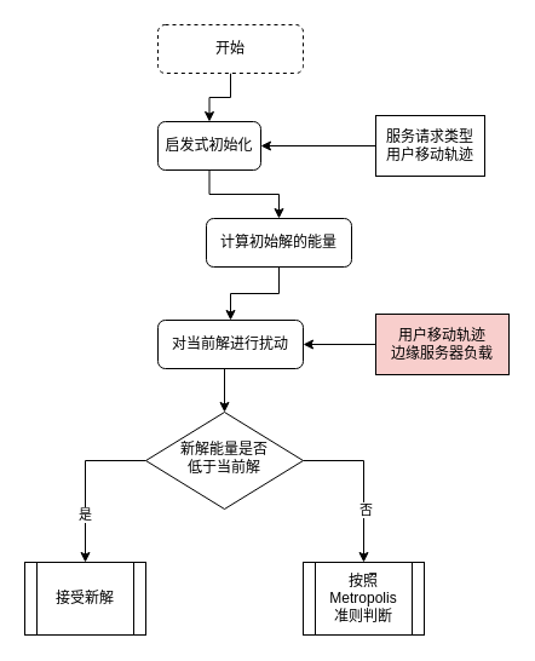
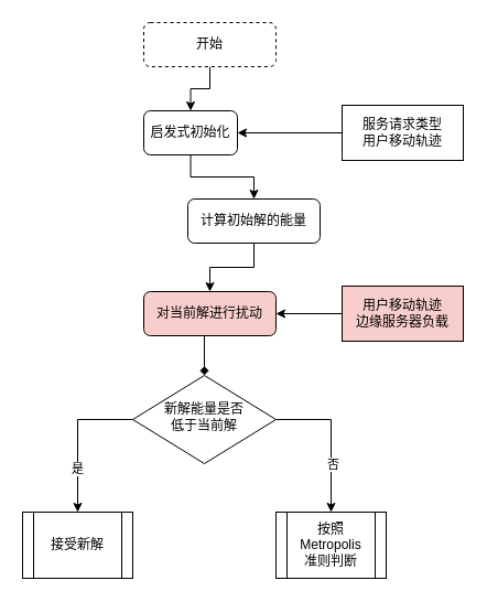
- <mxCell id="7" value="服务请求类型&lt;div&gt;用户移动轨迹&lt;/div&gt;" style="rounded=0;whiteSpace=wrap;html=1;" vertex="1" parent="1"><mxGeometry x="310" y="95" width="90" height="50" as="geometry" /></mxCell>
+ <mxCell id="7" value="服务请求类型&lt;div&gt;用户移动轨迹&lt;/div&gt;" style="rounded=0;whiteSpace=wrap;html=1;" vertex="1" parent="1"><mxGeometry x="310" y="95" width="110" height="50" as="geometry" /></mxCell>
- <mxCell id="11" value="对当前解进行扰动" style="rounded=1;whiteSpace=wrap;html=1;fontSize=12;glass=0;strokeWidth=1;shadow=0;" vertex="1" parent="1"><mxGeometry x="130" y="264" width="120" height="40" as="geometry" /></mxCell>
+ <mxCell id="11" value="对当前解进行扰动" style="rounded=1;whiteSpace=wrap;html=1;fontSize=12;glass=0;strokeWidth=1;shadow=0;fillColor=#f8cecc;" vertex="1" parent="1"><mxGeometry x="130" y="264" width="120" height="40" as="geometry" /></mxCell>
- <mxCell id="10" style="edgeStyle=orthogonalEdgeStyle;rounded=0;orthogonalLoop=1;jettySize=auto;html=1;exitX=0.5;exitY=1;exitDx=0;exitDy=0;entryX=0.5;entryY=0;entryDx=0;entryDy=0;" edge="1" parent="1" source="11" target="18"><mxGeometry relative="1" as="geometry" /></mxCell>
+ <mxCell id="10" style="edgeStyle=orthogonalEdgeStyle;rounded=0;orthogonalLoop=1;jettySize=auto;html=1;exitX=0.5;exitY=1;exitDx=0;exitDy=0;entryX=0.5;entryY=0;entryDx=0;entryDy=0;endArrow=diamond;" edge="1" parent="1" source="11" target="18"><mxGeometry relative="1" as="geometry" /></mxCell>
